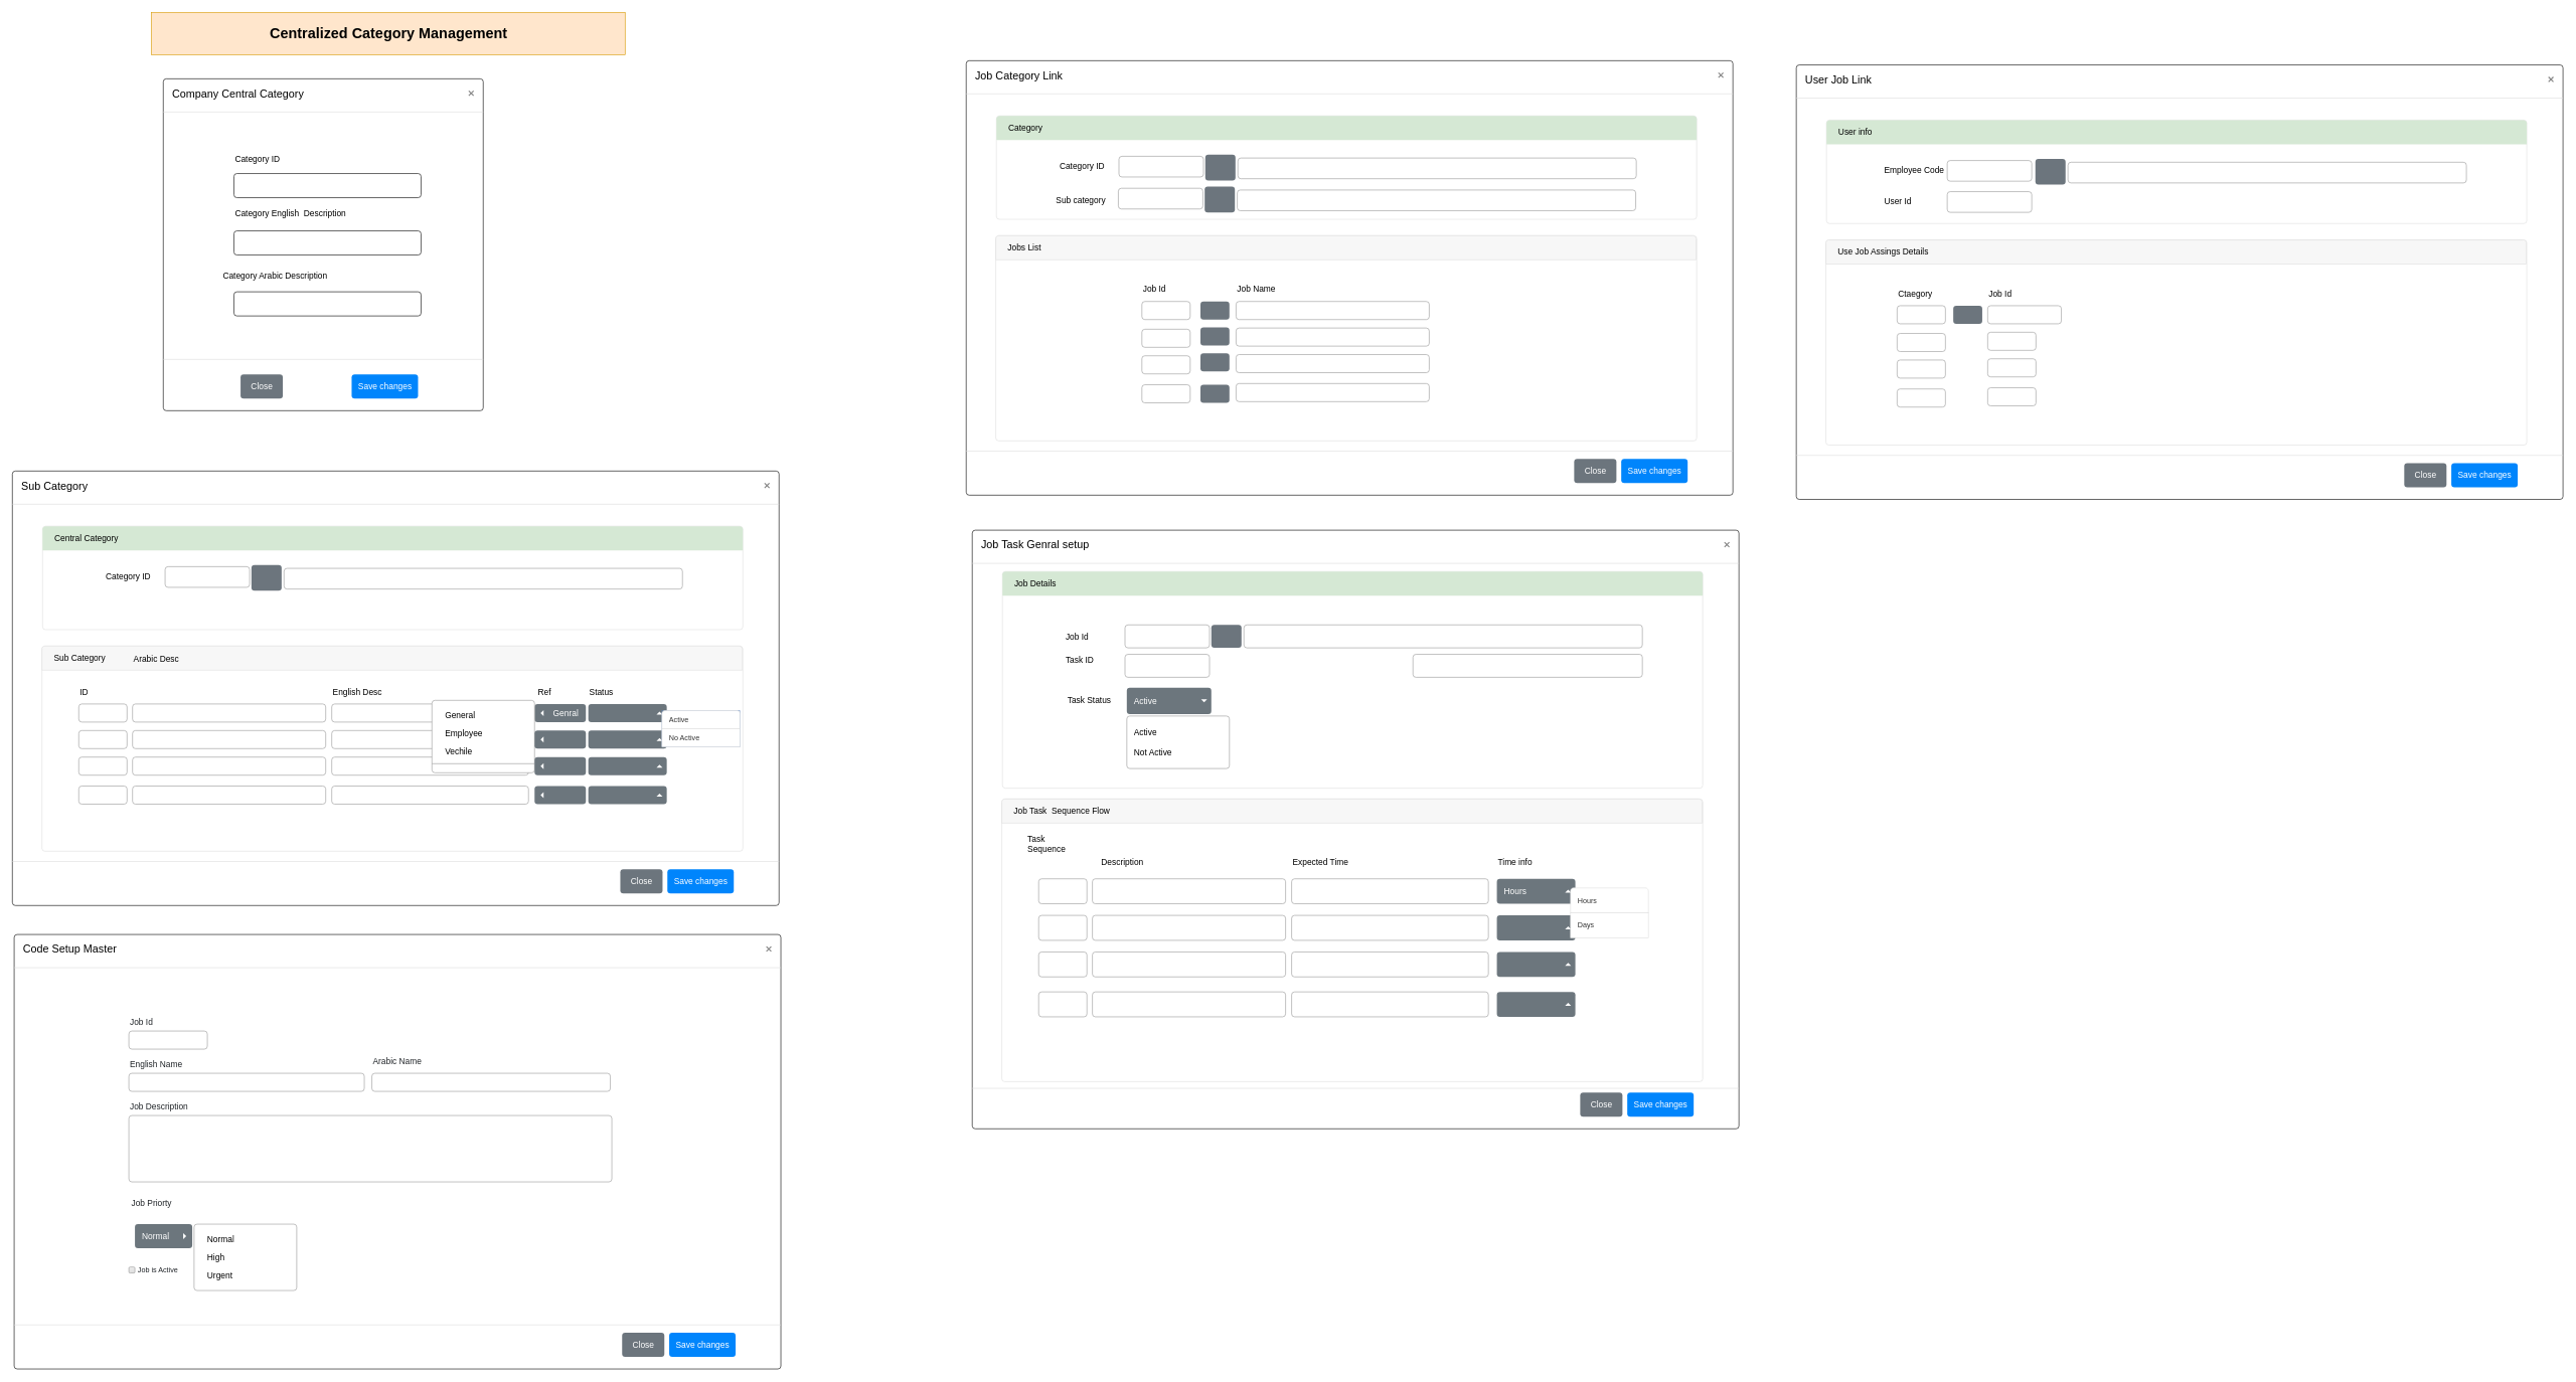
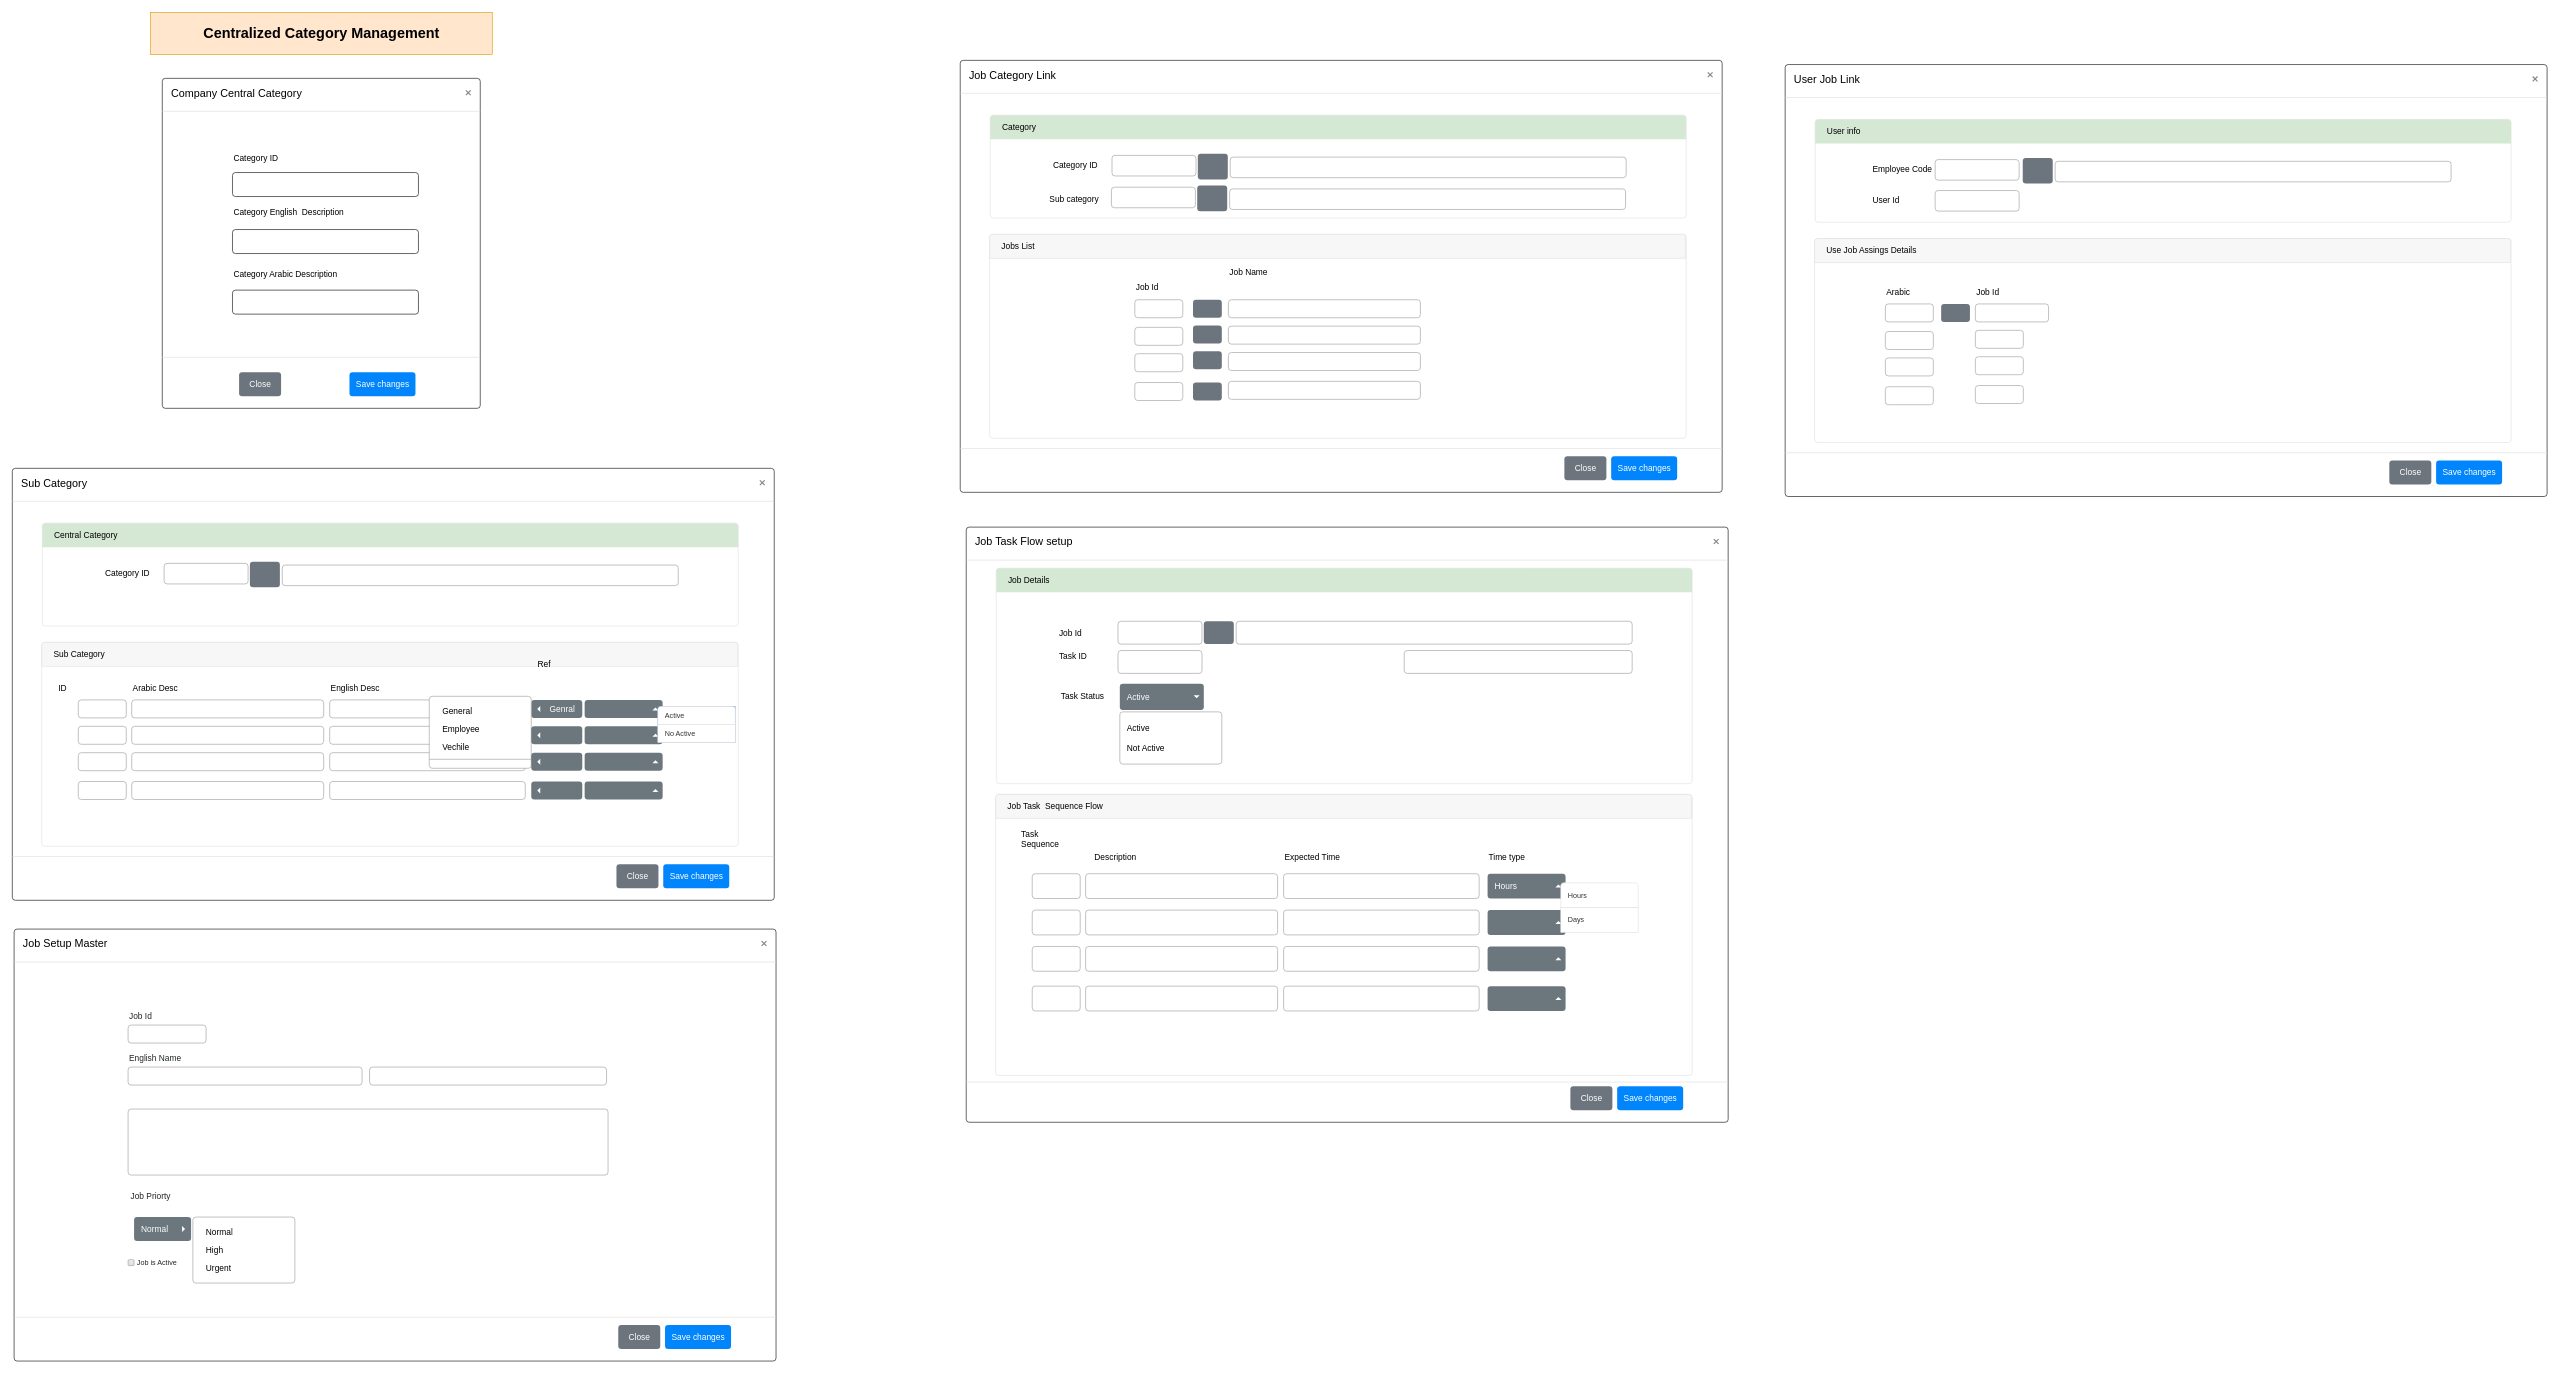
- <mxCell id="2" value="Centralized Category Management" style="text;strokeColor=#d79b00;fillColor=#ffe6cc;html=1;fontSize=24;fontStyle=1;verticalAlign=middle;align=center;rounded=0;shadow=0;" vertex="1" parent="1"><mxGeometry x="250" y="20" width="785" height="70" as="geometry" /></mxCell>
+ <mxCell id="2" value="Centralized Category Management" style="text;strokeColor=#d79b00;fillColor=#ffe6cc;html=1;fontSize=24;fontStyle=1;verticalAlign=middle;align=center;rounded=0;shadow=0;" vertex="1" parent="1"><mxGeometry x="250" y="20" width="570" height="70" as="geometry" /></mxCell>
- <mxCell id="14" value="Category Arabic Description" style="fillColor=none;strokeColor=none;align=left;fontSize=14;" vertex="1" parent="3"><mxGeometry x="97" y="310" width="310" height="30" as="geometry" /></mxCell>
+ <mxCell id="14" value="Category Arabic Description" style="fillColor=none;strokeColor=none;align=left;fontSize=14;" vertex="1" parent="3"><mxGeometry x="117" y="310" width="310" height="30" as="geometry" /></mxCell>
- <mxCell id="113" value="Job Name" style="fillColor=none;strokeColor=none;align=left;fontSize=14;" vertex="1" parent="102"><mxGeometry x="398" y="73.0" width="320" height="30" as="geometry" /></mxCell>
+ <mxCell id="113" value="Job Name" style="fillColor=none;strokeColor=none;align=left;fontSize=14;" vertex="1" parent="102"><mxGeometry x="398" y="48" width="320" height="30" as="geometry" /></mxCell>
- <mxCell id="198" value="Ctaegory" style="fillColor=none;strokeColor=none;align=left;fontSize=14;" vertex="1" parent="188"><mxGeometry x="118" y="73.0" width="80" height="30" as="geometry" /></mxCell>
+ <mxCell id="198" value="Arabic" style="fillColor=none;strokeColor=none;align=left;fontSize=14;" vertex="1" parent="188"><mxGeometry x="118" y="73.0" width="80" height="30" as="geometry" /></mxCell>
- <mxCell id="115" value="Job Task Genral setup" style="html=1;shadow=0;dashed=0;shape=mxgraph.bootstrap.rrect;rSize=5;html=1;whiteSpace=wrap;verticalAlign=top;align=left;fontSize=18;spacing=15;spacingTop=-5;" vertex="1" parent="1"><mxGeometry x="1610" y="878" width="1270" height="992" as="geometry" /></mxCell>
+ <mxCell id="115" value="Job Task Flow setup" style="html=1;shadow=0;dashed=0;shape=mxgraph.bootstrap.rrect;rSize=5;html=1;whiteSpace=wrap;verticalAlign=top;align=left;fontSize=18;spacing=15;spacingTop=-5;" vertex="1" parent="1"><mxGeometry x="1610" y="878" width="1270" height="992" as="geometry" /></mxCell>
- <mxCell id="42" value="Arabic Desc" style="fillColor=none;strokeColor=none;align=left;fontSize=14;" vertex="1" parent="27"><mxGeometry x="150" y="5" width="320" height="30" as="geometry" /></mxCell>
+ <mxCell id="42" value="Arabic Desc" style="fillColor=none;strokeColor=none;align=left;fontSize=14;" vertex="1" parent="27"><mxGeometry x="150" y="60.0" width="320" height="30" as="geometry" /></mxCell>
- <mxCell id="41" value="ID" style="fillColor=none;strokeColor=none;align=left;fontSize=14;" vertex="1" parent="27"><mxGeometry x="61" y="60.0" width="80" height="30" as="geometry" /></mxCell>
+ <mxCell id="41" value="ID" style="fillColor=none;strokeColor=none;align=left;fontSize=14;" vertex="1" parent="27"><mxGeometry x="26" y="60.0" width="80" height="30" as="geometry" /></mxCell>
- <mxCell id="56" value="Ref " style="fillColor=none;strokeColor=none;align=left;fontSize=14;" vertex="1" parent="27"><mxGeometry x="820" y="60" width="69" height="30" as="geometry" /></mxCell>
+ <mxCell id="56" value="Ref " style="fillColor=none;strokeColor=none;align=left;fontSize=14;" vertex="1" parent="27"><mxGeometry x="825" y="20" width="69" height="30" as="geometry" /></mxCell>
- <mxCell id="52" value="Status" style="fillColor=none;strokeColor=none;align=left;fontSize=14;" vertex="1" parent="27"><mxGeometry x="905" y="60.0" width="130" height="30" as="geometry" /></mxCell>
- <mxCell id="163" value="Time info" style="fillColor=none;strokeColor=none;align=left;fontSize=14;" vertex="1" parent="138"><mxGeometry x="820" y="82.667" width="130" height="41.333" as="geometry" /></mxCell>
+ <mxCell id="163" value="Time type" style="fillColor=none;strokeColor=none;align=left;fontSize=14;" vertex="1" parent="138"><mxGeometry x="820" y="82.667" width="130" height="41.333" as="geometry" /></mxCell>
- <mxCell id="68" value="Code Setup Master" style="html=1;shadow=0;dashed=0;shape=mxgraph.bootstrap.rrect;rSize=5;html=1;whiteSpace=wrap;verticalAlign=top;align=left;fontSize=18;spacing=15;spacingTop=-5;" vertex="1" parent="1"><mxGeometry x="23" y="1548" width="1270" height="720" as="geometry" /></mxCell>
+ <mxCell id="68" value="Job Setup Master" style="html=1;shadow=0;dashed=0;shape=mxgraph.bootstrap.rrect;rSize=5;html=1;whiteSpace=wrap;verticalAlign=top;align=left;fontSize=18;spacing=15;spacingTop=-5;" vertex="1" parent="1"><mxGeometry x="23" y="1548" width="1270" height="720" as="geometry" /></mxCell>
- <mxCell id="76" value="Arabic Name" style="fillColor=none;strokeColor=none;align=left;fontSize=14;fontColor=#212529;" vertex="1" parent="68"><mxGeometry x="592.5" y="194" width="400" height="30" as="geometry" /></mxCell>
- <mxCell id="80" value="Job Description" style="fillColor=none;strokeColor=none;align=left;fontSize=14;fontColor=#212529;" vertex="1" parent="68"><mxGeometry x="190" y="270" width="390" height="30" as="geometry" /></mxCell>
